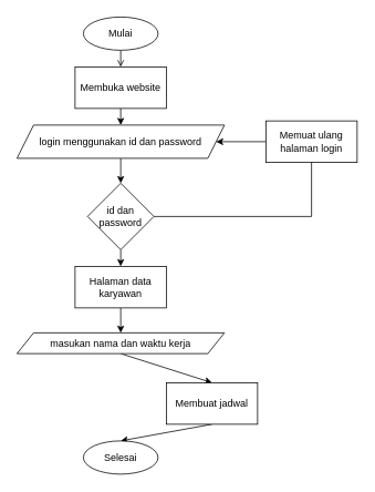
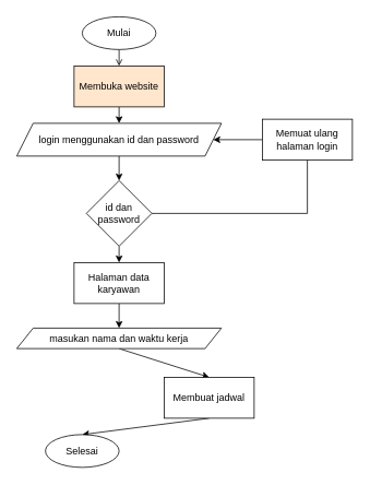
- <mxCell id="5" value="Membuka website" style="rounded=0;whiteSpace=wrap;html=1;" vertex="1" parent="1"><mxGeometry x="90" y="80" width="110" height="50" as="geometry" /></mxCell>
+ <mxCell id="5" value="Membuka website" style="rounded=0;whiteSpace=wrap;html=1;fillColor=#ffe6cc;" vertex="1" parent="1"><mxGeometry x="90" y="80" width="110" height="50" as="geometry" /></mxCell>
- <mxCell id="19" value="Selesai" style="ellipse;whiteSpace=wrap;html=1;" vertex="1" parent="1"><mxGeometry x="100" y="530" width="90" height="40" as="geometry" /></mxCell>
+ <mxCell id="19" value="Selesai" style="ellipse;whiteSpace=wrap;html=1;" vertex="1" parent="1"><mxGeometry x="55" y="530" width="90" height="40" as="geometry" /></mxCell>
